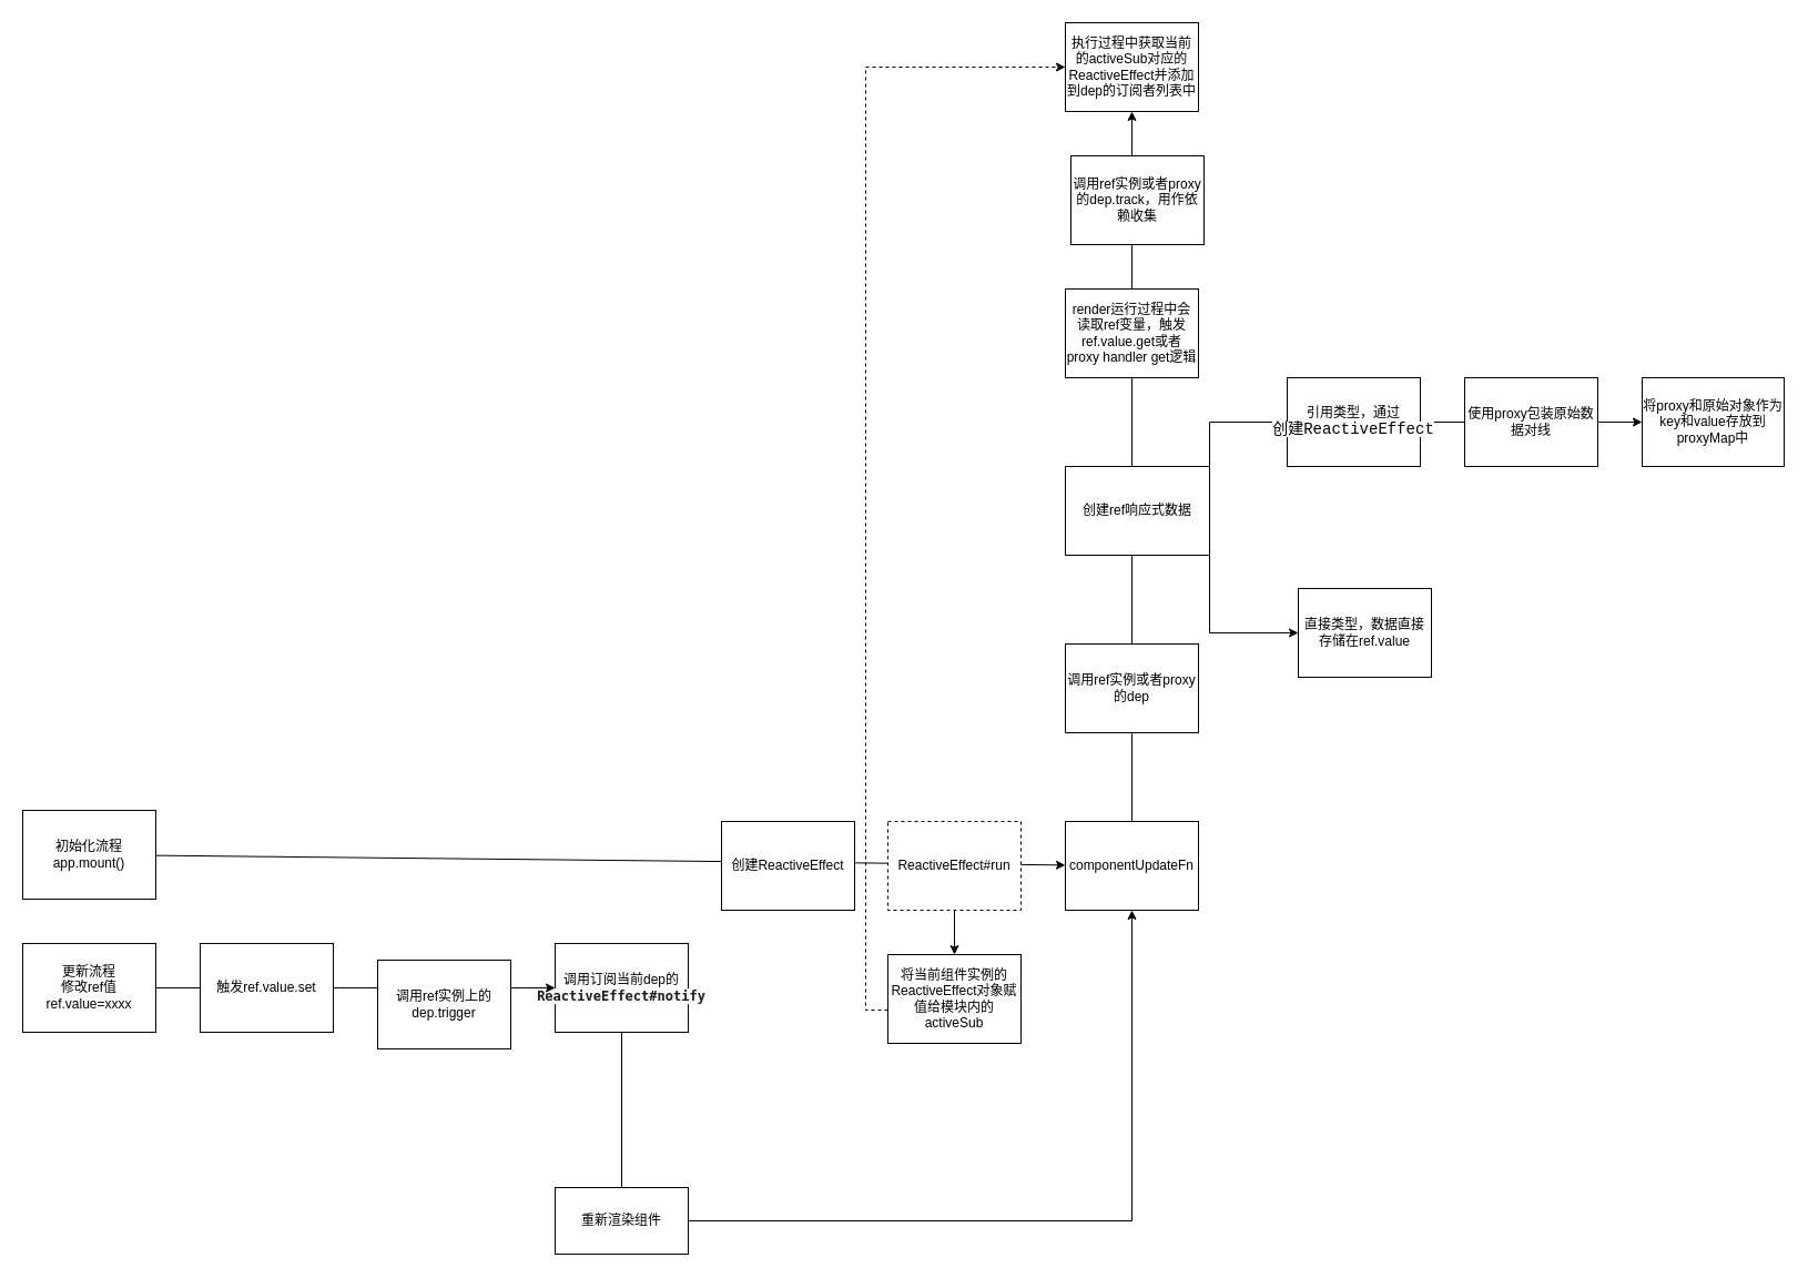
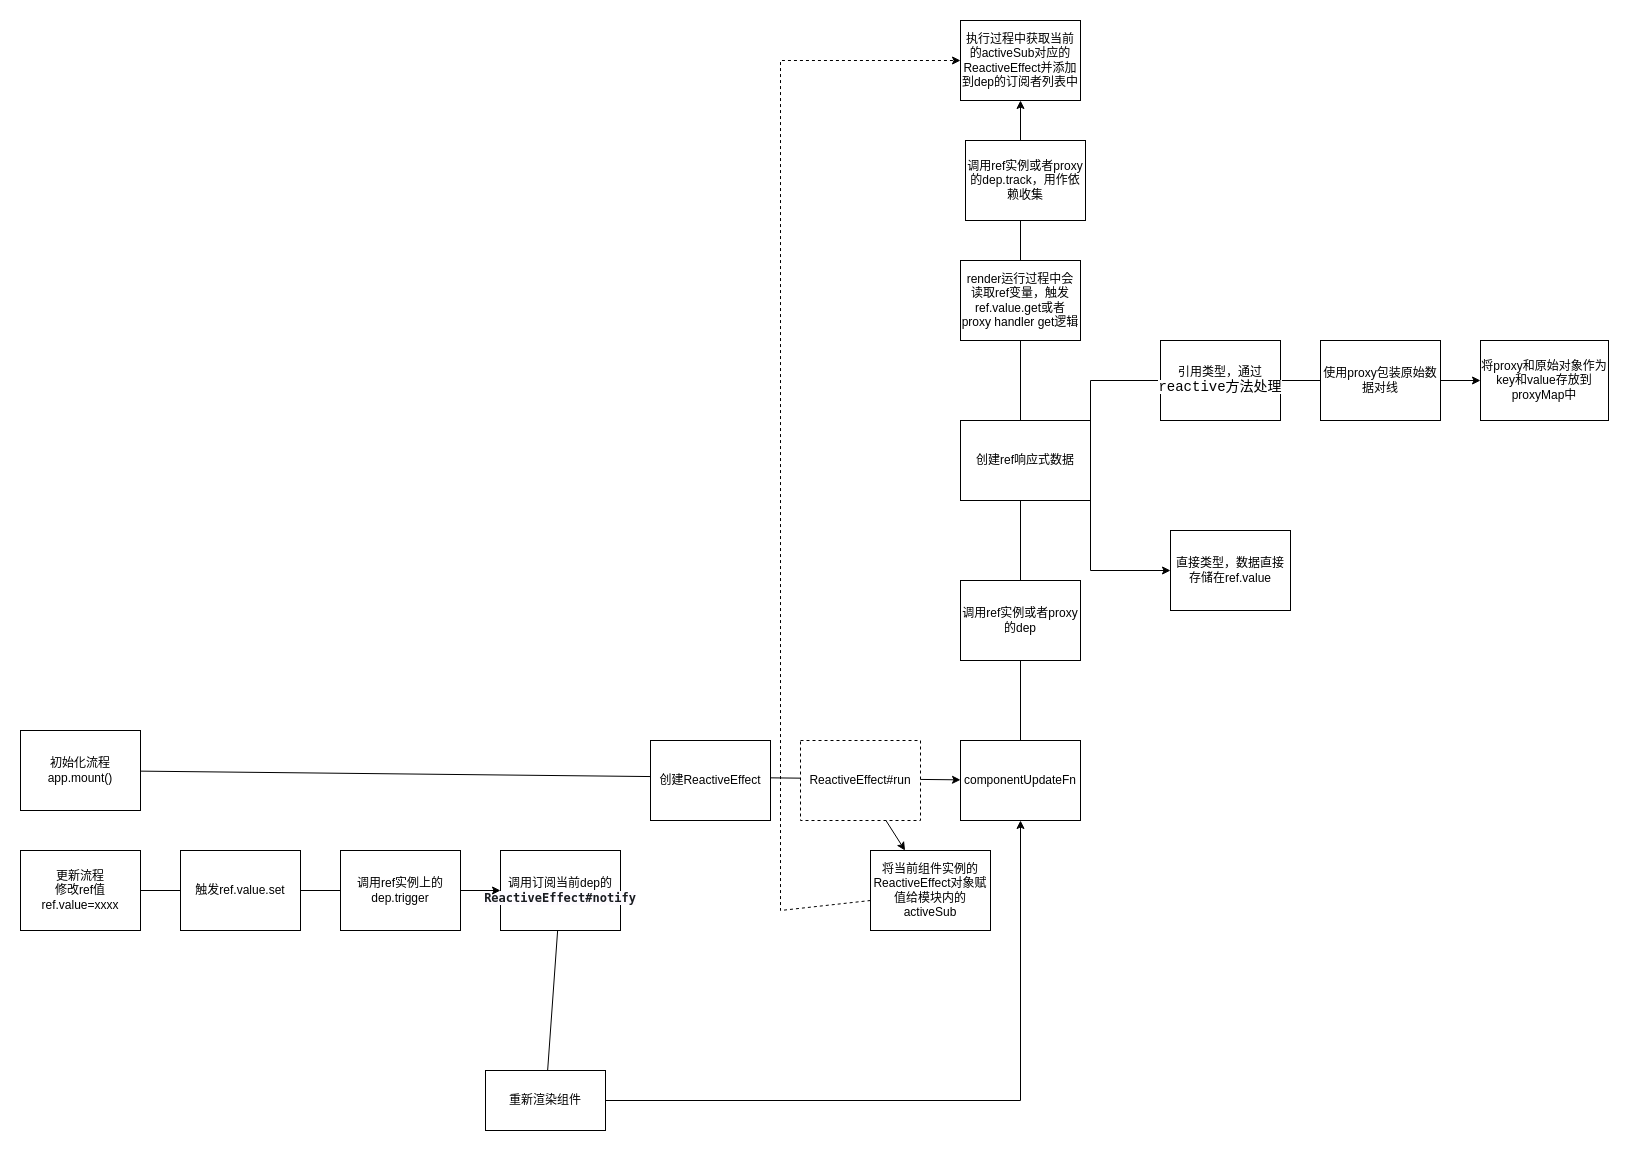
- <mxCell id="21" value="&lt;span style=&quot;background-color: rgb(255, 255, 255);&quot;&gt;引用类型，通过&lt;span style=&quot;font-family: Consolas, &amp;quot;Courier New&amp;quot;, monospace; font-size: 14px; white-space: pre;&quot;&gt;创建ReactiveEffect&lt;/span&gt;&lt;/span&gt;" style="rounded=0;whiteSpace=wrap;html=1;" vertex="1" parent="1"><mxGeometry x="1160" y="340" width="120" height="80" as="geometry" /></mxCell>
+ <mxCell id="21" value="&lt;span style=&quot;background-color: rgb(255, 255, 255);&quot;&gt;引用类型，通过&lt;span style=&quot;font-family: Consolas, &amp;quot;Courier New&amp;quot;, monospace; font-size: 14px; white-space: pre;&quot;&gt;reactive方法处理&lt;/span&gt;&lt;/span&gt;" style="rounded=0;whiteSpace=wrap;html=1;" vertex="1" parent="1"><mxGeometry x="1160" y="340" width="120" height="80" as="geometry" /></mxCell>
- <mxCell id="4" value="将当前组件实例的ReactiveEffect对象赋值给模块内的activeSub" style="rounded=0;whiteSpace=wrap;html=1;" vertex="1" parent="1"><mxGeometry x="800" y="860" width="120" height="80" as="geometry" /></mxCell>
+ <mxCell id="4" value="将当前组件实例的ReactiveEffect对象赋值给模块内的activeSub" style="rounded=0;whiteSpace=wrap;html=1;" vertex="1" parent="1"><mxGeometry x="870" y="850" width="120" height="80" as="geometry" /></mxCell>
- <mxCell id="26" value="调用ref实例上的dep.trigger" style="rounded=0;whiteSpace=wrap;html=1;" vertex="1" parent="1"><mxGeometry x="340" y="865" width="120" height="80" as="geometry" /></mxCell>
+ <mxCell id="26" value="调用ref实例上的dep.trigger" style="rounded=0;whiteSpace=wrap;html=1;" vertex="1" parent="1"><mxGeometry x="340" y="850" width="120" height="80" as="geometry" /></mxCell>
- <mxCell id="28" value="重新渲染组件" style="rounded=0;whiteSpace=wrap;html=1;" vertex="1" parent="1"><mxGeometry x="500" y="1070" width="120" height="60" as="geometry" /></mxCell>
+ <mxCell id="28" value="重新渲染组件" style="rounded=0;whiteSpace=wrap;html=1;" vertex="1" parent="1"><mxGeometry x="485" y="1070" width="120" height="60" as="geometry" /></mxCell>
